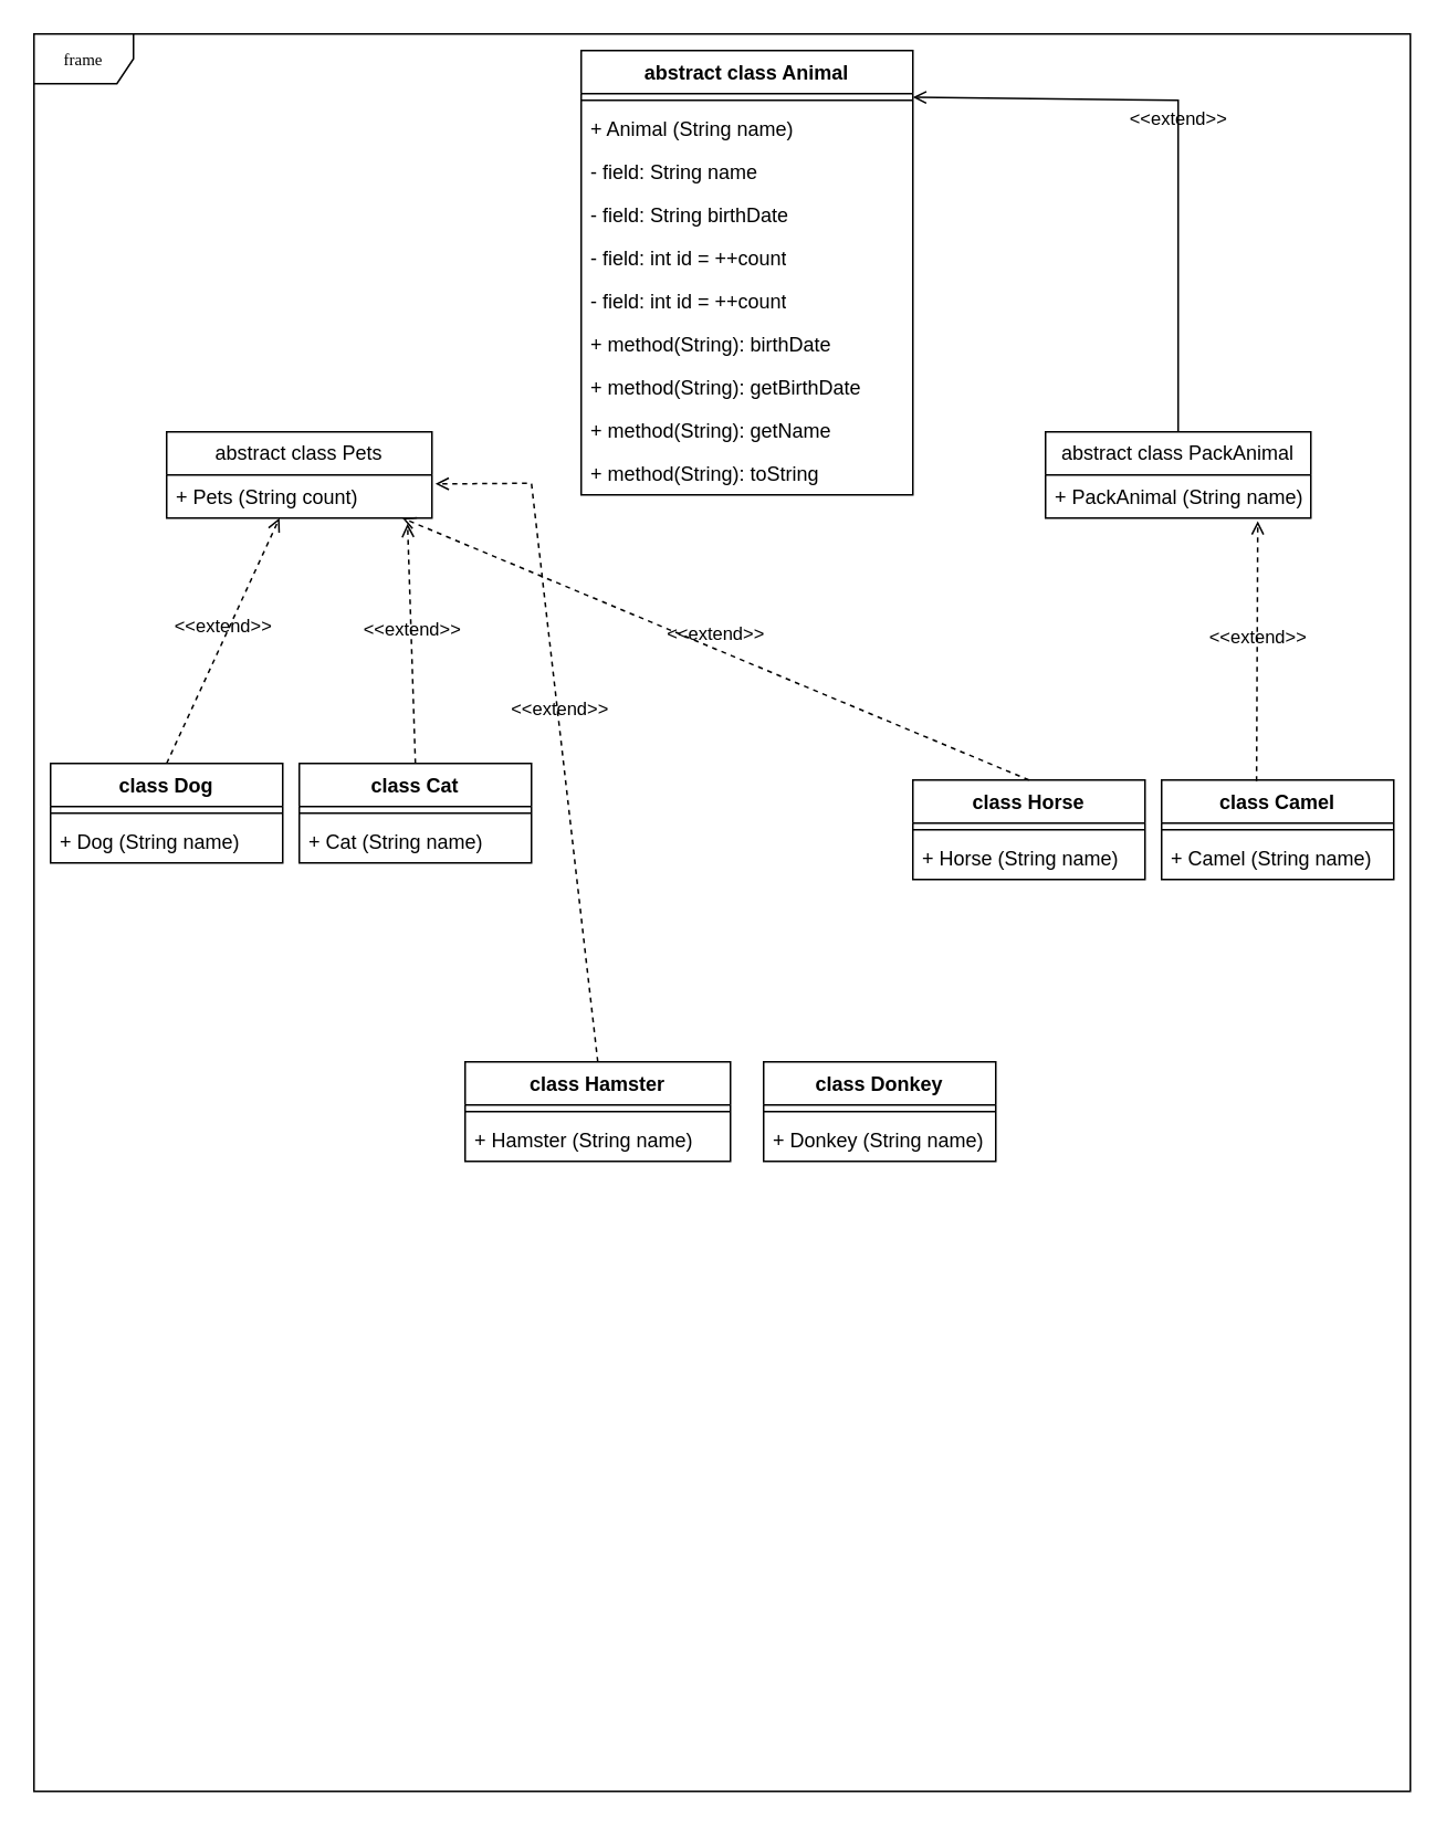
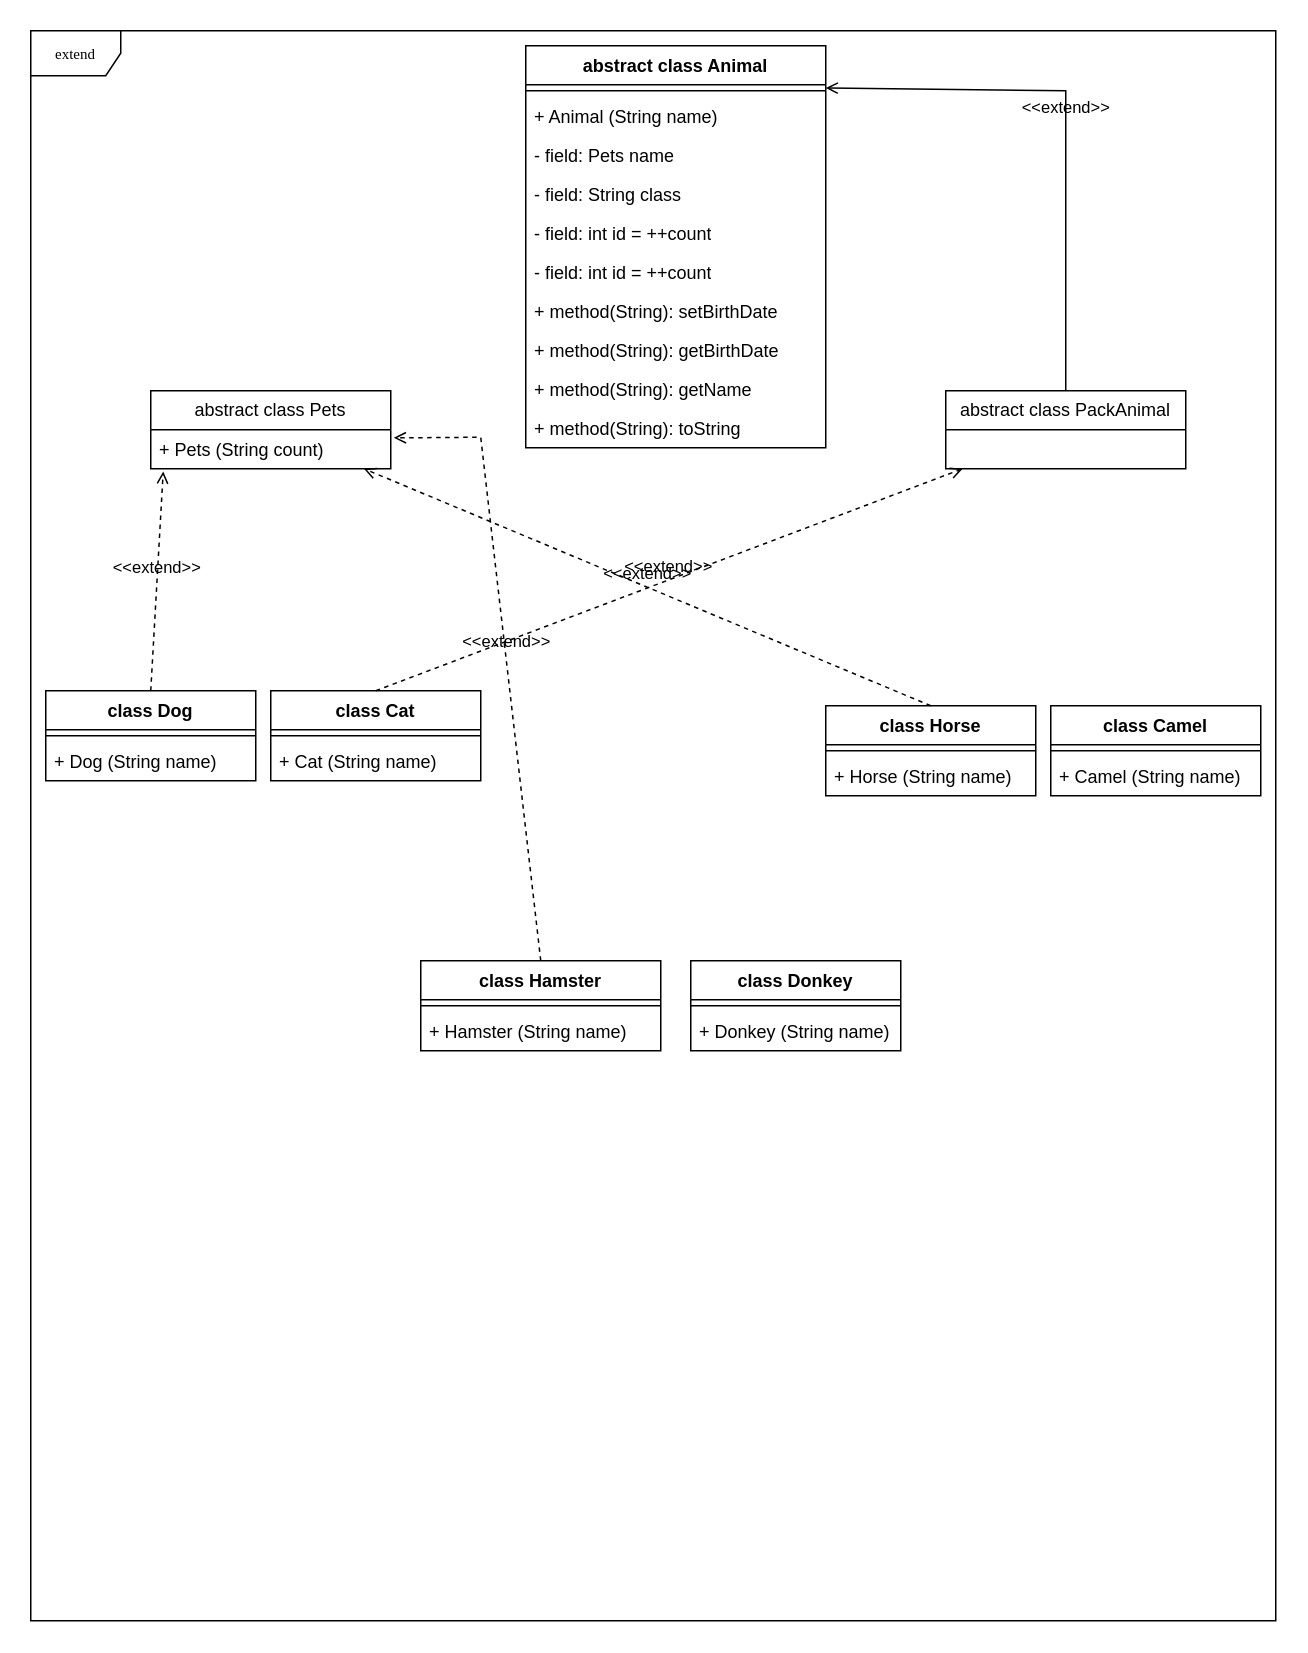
- <mxCell id="2" value="frame" style="shape=umlFrame;whiteSpace=wrap;html=1;rounded=0;shadow=0;comic=0;labelBackgroundColor=none;strokeWidth=1;fontFamily=Verdana;fontSize=10;align=center;" parent="1" vertex="1"><mxGeometry x="20" y="20" width="830" height="1060" as="geometry" /></mxCell>
+ <mxCell id="2" value="extend" style="shape=umlFrame;whiteSpace=wrap;html=1;rounded=0;shadow=0;comic=0;labelBackgroundColor=none;strokeWidth=1;fontFamily=Verdana;fontSize=10;align=center;" parent="1" vertex="1"><mxGeometry x="20" y="20" width="830" height="1060" as="geometry" /></mxCell>
- <mxCell id="6" value="- field: String name" style="text;strokeColor=none;fillColor=none;align=left;verticalAlign=top;spacingLeft=4;spacingRight=4;overflow=hidden;rotatable=0;points=[[0,0.5],[1,0.5]];portConstraint=eastwest;whiteSpace=wrap;html=1;" parent="3" vertex="1"><mxGeometry y="60" width="200" height="26" as="geometry" /></mxCell>
+ <mxCell id="6" value="- field: Pets name" style="text;strokeColor=none;fillColor=none;align=left;verticalAlign=top;spacingLeft=4;spacingRight=4;overflow=hidden;rotatable=0;points=[[0,0.5],[1,0.5]];portConstraint=eastwest;whiteSpace=wrap;html=1;" parent="3" vertex="1"><mxGeometry y="60" width="200" height="26" as="geometry" /></mxCell>
- <mxCell id="7" value="- field: String birthDate" style="text;strokeColor=none;fillColor=none;align=left;verticalAlign=top;spacingLeft=4;spacingRight=4;overflow=hidden;rotatable=0;points=[[0,0.5],[1,0.5]];portConstraint=eastwest;whiteSpace=wrap;html=1;" parent="3" vertex="1"><mxGeometry y="86" width="200" height="26" as="geometry" /></mxCell>
+ <mxCell id="7" value="- field: String class" style="text;strokeColor=none;fillColor=none;align=left;verticalAlign=top;spacingLeft=4;spacingRight=4;overflow=hidden;rotatable=0;points=[[0,0.5],[1,0.5]];portConstraint=eastwest;whiteSpace=wrap;html=1;" parent="3" vertex="1"><mxGeometry y="86" width="200" height="26" as="geometry" /></mxCell>
- <mxCell id="10" value="+ method(String): birthDate" style="text;strokeColor=none;fillColor=none;align=left;verticalAlign=top;spacingLeft=4;spacingRight=4;overflow=hidden;rotatable=0;points=[[0,0.5],[1,0.5]];portConstraint=eastwest;whiteSpace=wrap;html=1;" parent="3" vertex="1"><mxGeometry y="164" width="200" height="26" as="geometry" /></mxCell>
+ <mxCell id="10" value="+ method(String): setBirthDate" style="text;strokeColor=none;fillColor=none;align=left;verticalAlign=top;spacingLeft=4;spacingRight=4;overflow=hidden;rotatable=0;points=[[0,0.5],[1,0.5]];portConstraint=eastwest;whiteSpace=wrap;html=1;" parent="3" vertex="1"><mxGeometry y="164" width="200" height="26" as="geometry" /></mxCell>
- <mxCell id="17" value="+ PackAnimal (String name)" style="text;strokeColor=none;fillColor=none;align=left;verticalAlign=top;spacingLeft=4;spacingRight=4;overflow=hidden;rotatable=0;points=[[0,0.5],[1,0.5]];portConstraint=eastwest;whiteSpace=wrap;html=1;" parent="1" vertex="1"><mxGeometry x="630" y="286" width="160" height="26" as="geometry" /></mxCell>
- <mxCell id="37" value="&amp;lt;&amp;lt;extend&amp;gt;&amp;gt;" style="html=1;verticalAlign=bottom;labelBackgroundColor=none;endArrow=open;endFill=0;dashed=1;rounded=0;exitX=0.5;exitY=0;exitDx=0;exitDy=0;" parent="1" source="18" target="14" edge="1"><mxGeometry width="160" relative="1" as="geometry"><mxPoint x="350" y="340" as="sourcePoint" /><mxPoint x="510" y="340" as="targetPoint" /></mxGeometry></mxCell>
+ <mxCell id="37" value="&amp;lt;&amp;lt;extend&amp;gt;&amp;gt;" style="html=1;verticalAlign=bottom;labelBackgroundColor=none;endArrow=open;endFill=0;dashed=1;rounded=0;exitX=0.5;exitY=0;exitDx=0;exitDy=0;entryX=0.052;entryY=1.069;entryDx=0;entryDy=0;entryPerimeter=0;" parent="1" source="18" target="16" edge="1"><mxGeometry width="160" relative="1" as="geometry"><mxPoint x="350" y="340" as="sourcePoint" /><mxPoint x="510" y="340" as="targetPoint" /></mxGeometry></mxCell>
- <mxCell id="38" value="&amp;lt;&amp;lt;extend&amp;gt;&amp;gt;" style="html=1;verticalAlign=bottom;labelBackgroundColor=none;endArrow=open;endFill=0;dashed=1;rounded=0;exitX=0.5;exitY=0;exitDx=0;exitDy=0;entryX=0.908;entryY=1.131;entryDx=0;entryDy=0;entryPerimeter=0;" parent="1" source="21" target="16" edge="1"><mxGeometry width="160" relative="1" as="geometry"><mxPoint x="350" y="340" as="sourcePoint" /><mxPoint x="510" y="340" as="targetPoint" /></mxGeometry></mxCell>
+ <mxCell id="38" value="&amp;lt;&amp;lt;extend&amp;gt;&amp;gt;" style="html=1;verticalAlign=bottom;labelBackgroundColor=none;endArrow=open;endFill=0;dashed=1;rounded=0;exitX=0.5;exitY=0;exitDx=0;exitDy=0;" parent="1" source="21" target="15" edge="1"><mxGeometry width="160" relative="1" as="geometry"><mxPoint x="350" y="340" as="sourcePoint" /><mxPoint x="510" y="340" as="targetPoint" /></mxGeometry></mxCell>
- <mxCell id="39" value="&amp;lt;&amp;lt;extend&amp;gt;&amp;gt;" style="html=1;verticalAlign=bottom;labelBackgroundColor=none;endArrow=open;endFill=0;dashed=1;rounded=0;exitX=0.409;exitY=0.01;exitDx=0;exitDy=0;exitPerimeter=0;entryX=0.8;entryY=1.069;entryDx=0;entryDy=0;entryPerimeter=0;" parent="1" source="27" target="17" edge="1"><mxGeometry width="160" relative="1" as="geometry"><mxPoint x="350" y="340" as="sourcePoint" /><mxPoint x="510" y="340" as="targetPoint" /></mxGeometry></mxCell>
